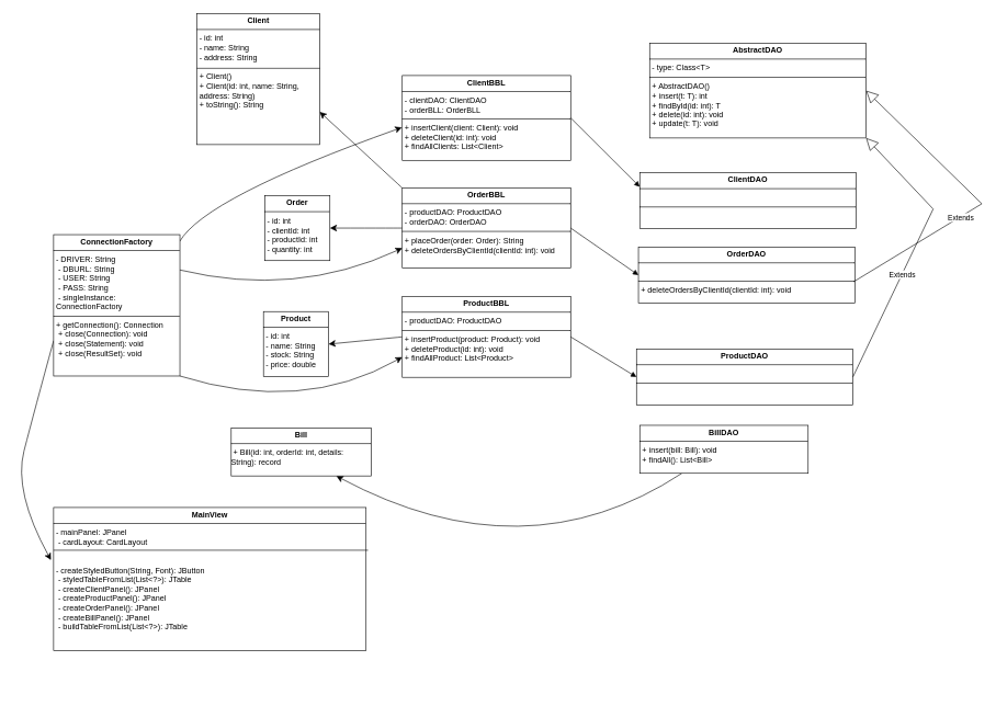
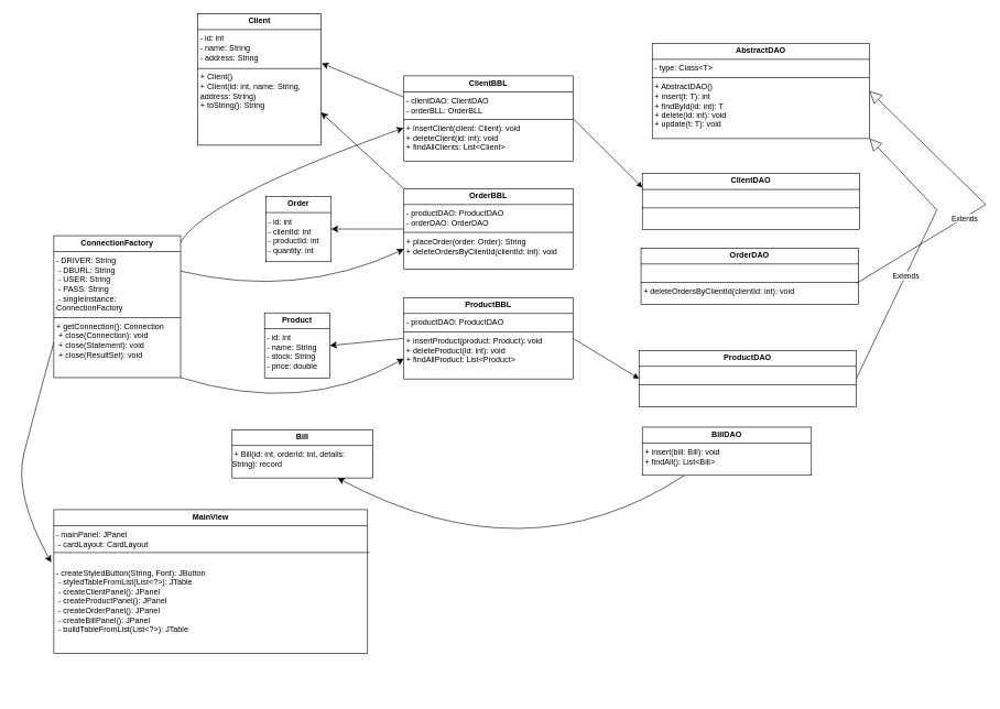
+ <mxCell id="22" style="edgeStyle=none;curved=1;rounded=0;orthogonalLoop=1;jettySize=auto;html=1;exitX=0;exitY=0.25;exitDx=0;exitDy=0;entryX=1.005;entryY=0.377;entryDx=0;entryDy=0;entryPerimeter=0;fontSize=12;startSize=8;endSize=8;" parent="1" source="3" target="2" edge="1"><mxGeometry relative="1" as="geometry" /></mxCell>
- <mxCell id="31" value="" style="html=1;verticalAlign=bottom;endArrow=block;curved=0;rounded=0;exitX=1;exitY=0.5;exitDx=0;exitDy=0;entryX=0;entryY=0.5;entryDx=0;entryDy=0;" edge="1" parent="1" source="16" target="29"><mxGeometry width="80" relative="1" as="geometry"><mxPoint x="877" y="522" as="sourcePoint" /><mxPoint x="977" y="583" as="targetPoint" /></mxGeometry></mxCell>
